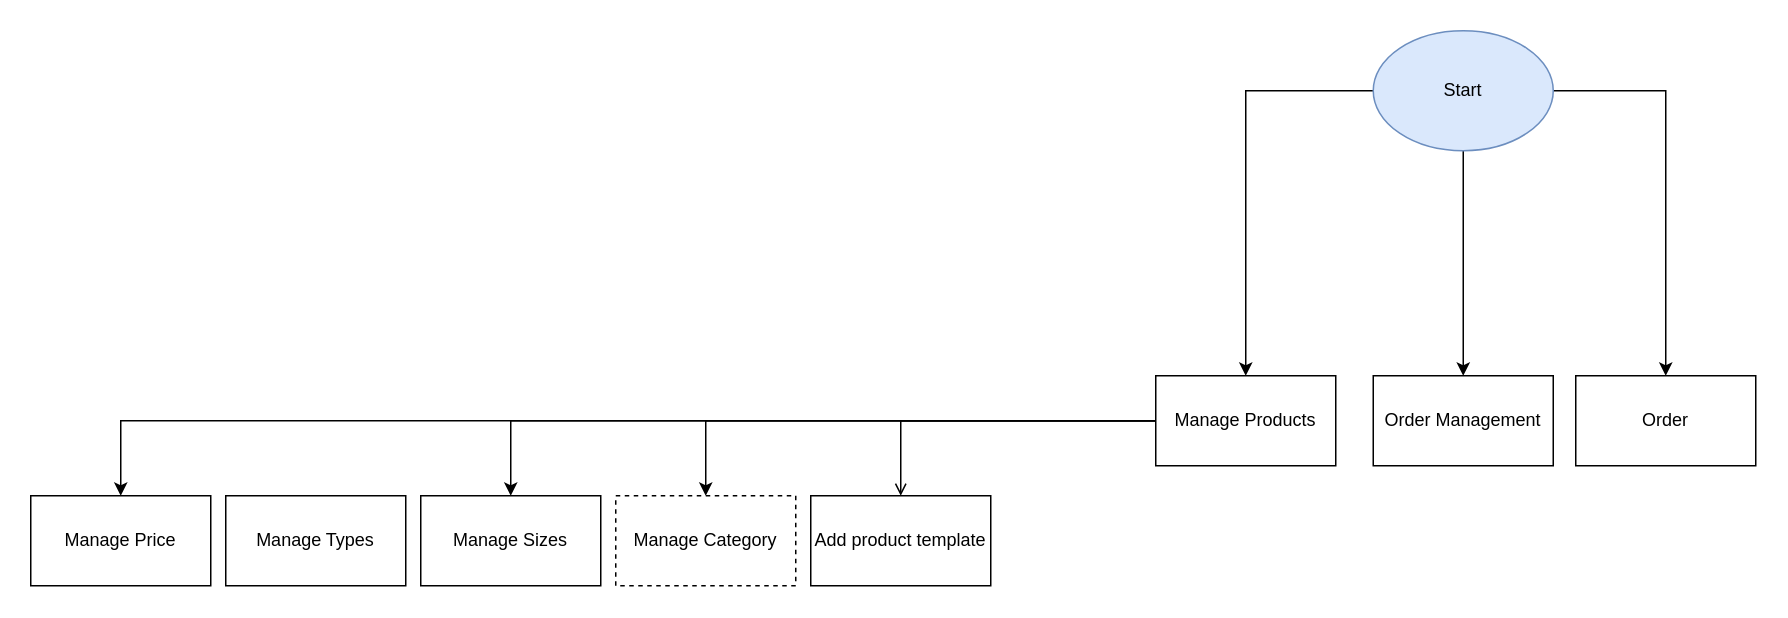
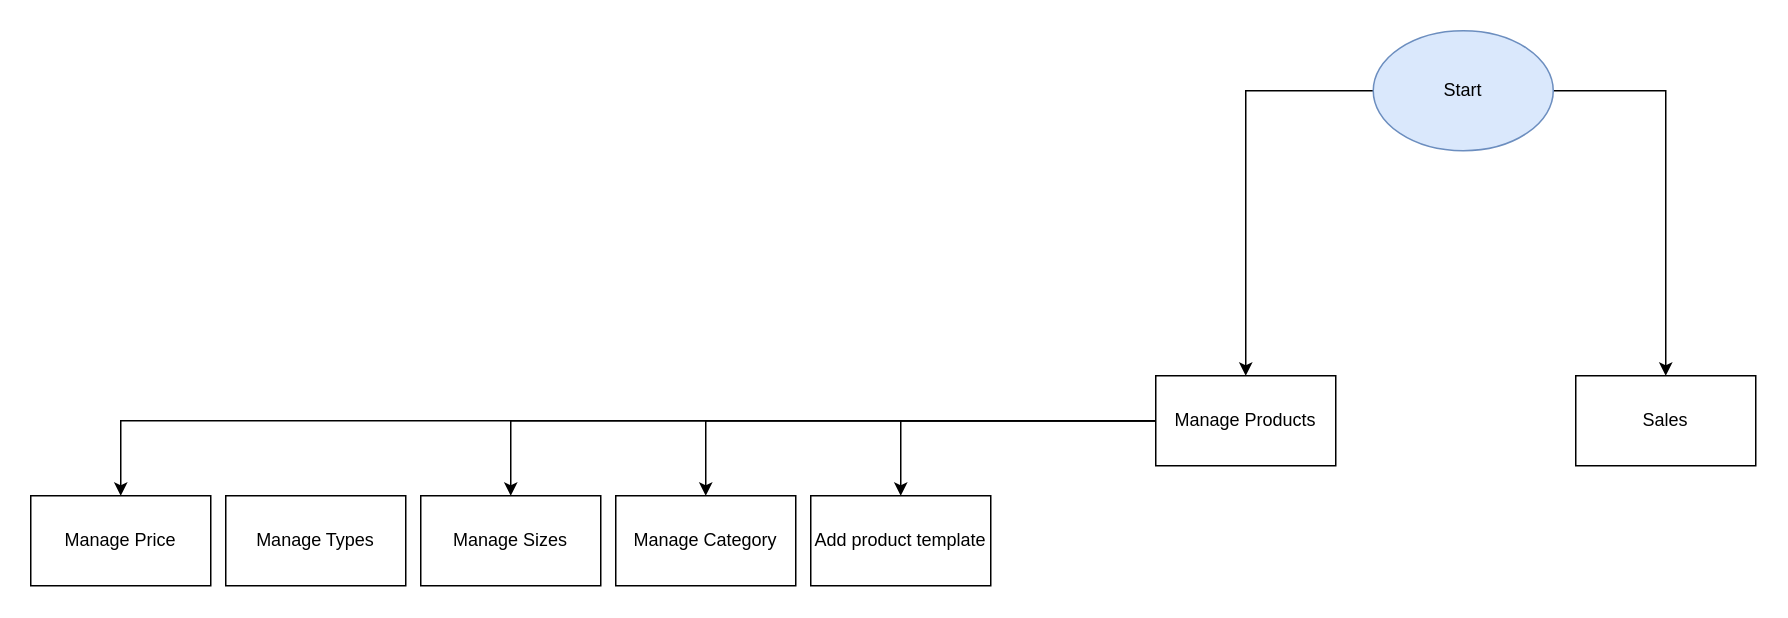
- <mxCell id="3" style="edgeStyle=orthogonalEdgeStyle;rounded=0;orthogonalLoop=1;jettySize=auto;html=1;" edge="1" parent="1" source="5" target="15"><mxGeometry relative="1" as="geometry" /></mxCell>
- <mxCell id="15" value="Order Management" style="rounded=0;whiteSpace=wrap;html=1;" parent="1" vertex="1"><mxGeometry x="915" y="250" width="120" height="60" as="geometry" /></mxCell>
- <mxCell id="16" value="Order" style="rounded=0;whiteSpace=wrap;html=1;" parent="1" vertex="1"><mxGeometry x="1050" y="250" width="120" height="60" as="geometry" /></mxCell>
+ <mxCell id="16" value="Sales" style="rounded=0;whiteSpace=wrap;html=1;" parent="1" vertex="1"><mxGeometry x="1050" y="250" width="120" height="60" as="geometry" /></mxCell>
- <mxCell id="9" style="edgeStyle=orthogonalEdgeStyle;rounded=0;orthogonalLoop=1;jettySize=auto;html=1;endArrow=open;" parent="1" source="10" target="17" edge="1"><mxGeometry relative="1" as="geometry" /></mxCell>
+ <mxCell id="9" style="edgeStyle=orthogonalEdgeStyle;rounded=0;orthogonalLoop=1;jettySize=auto;html=1;" parent="1" source="10" target="17" edge="1"><mxGeometry relative="1" as="geometry" /></mxCell>
- <mxCell id="11" value="Manage Category" style="rounded=0;whiteSpace=wrap;html=1;dashed=1;" parent="1" vertex="1"><mxGeometry x="410" y="330" width="120" height="60" as="geometry" /></mxCell>
+ <mxCell id="11" value="Manage Category" style="rounded=0;whiteSpace=wrap;html=1;" parent="1" vertex="1"><mxGeometry x="410" y="330" width="120" height="60" as="geometry" /></mxCell>
